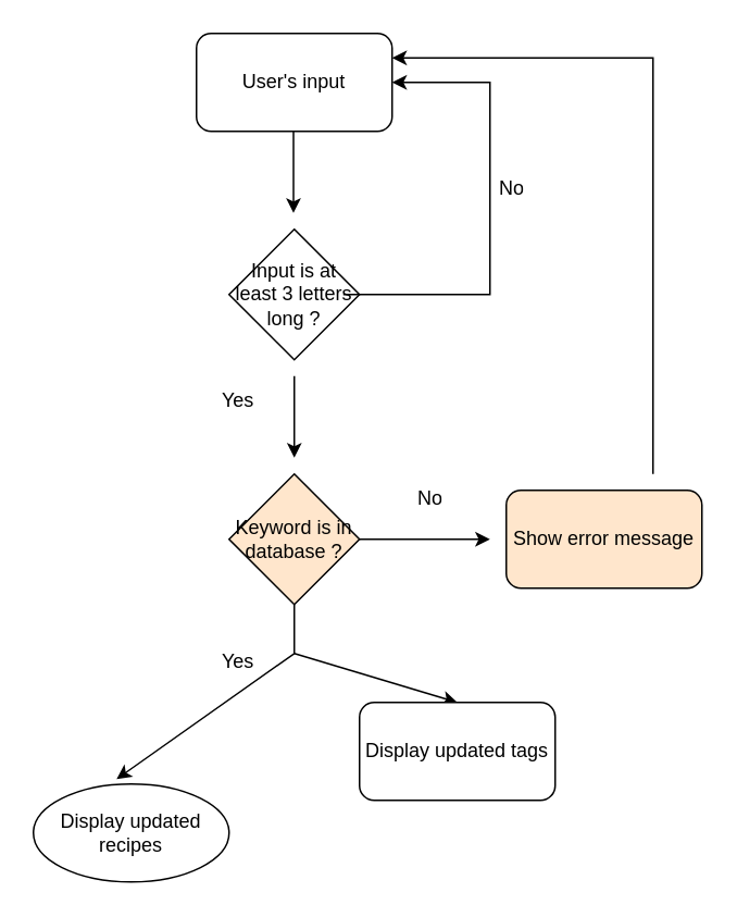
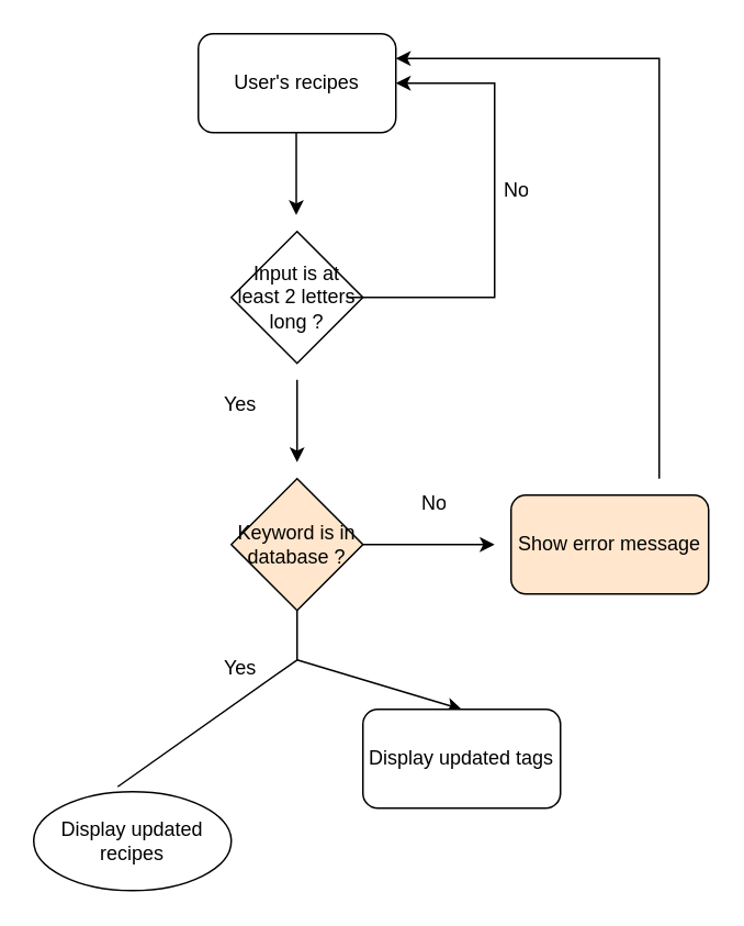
- <mxCell id="2" value="User's input" style="rounded=1;whiteSpace=wrap;html=1;" vertex="1" parent="1"><mxGeometry x="120" y="20" width="120" height="60" as="geometry" /></mxCell>
+ <mxCell id="2" value="User's recipes" style="rounded=1;whiteSpace=wrap;html=1;" vertex="1" parent="1"><mxGeometry x="120" y="20" width="120" height="60" as="geometry" /></mxCell>
- <mxCell id="3" value="Input is at least 3 letters long ?" style="rhombus;whiteSpace=wrap;html=1;" vertex="1" parent="1"><mxGeometry x="140" y="140" width="80" height="80" as="geometry" /></mxCell>
+ <mxCell id="3" value="Input is at least 2 letters long ?" style="rhombus;whiteSpace=wrap;html=1;" vertex="1" parent="1"><mxGeometry x="140" y="140" width="80" height="80" as="geometry" /></mxCell>
- <mxCell id="10" value="" style="endArrow=classic;html=1;rounded=0;entryX=0.425;entryY=-0.05;entryDx=0;entryDy=0;entryPerimeter=0;exitX=0.5;exitY=1;exitDx=0;exitDy=0;" edge="1" parent="1" source="8" target="11"><mxGeometry width="50" height="50" relative="1" as="geometry"><mxPoint x="190" y="370" as="sourcePoint" /><mxPoint x="190" y="420" as="targetPoint" /><Array as="points"><mxPoint x="180" y="400" /></Array></mxGeometry></mxCell>
+ <mxCell id="10" value="" style="endArrow=none;html=1;rounded=0;entryX=0.425;entryY=-0.05;entryDx=0;entryDy=0;entryPerimeter=0;exitX=0.5;exitY=1;exitDx=0;exitDy=0;" edge="1" parent="1" source="8" target="11"><mxGeometry width="50" height="50" relative="1" as="geometry"><mxPoint x="190" y="370" as="sourcePoint" /><mxPoint x="190" y="420" as="targetPoint" /><Array as="points"><mxPoint x="180" y="400" /></Array></mxGeometry></mxCell>
